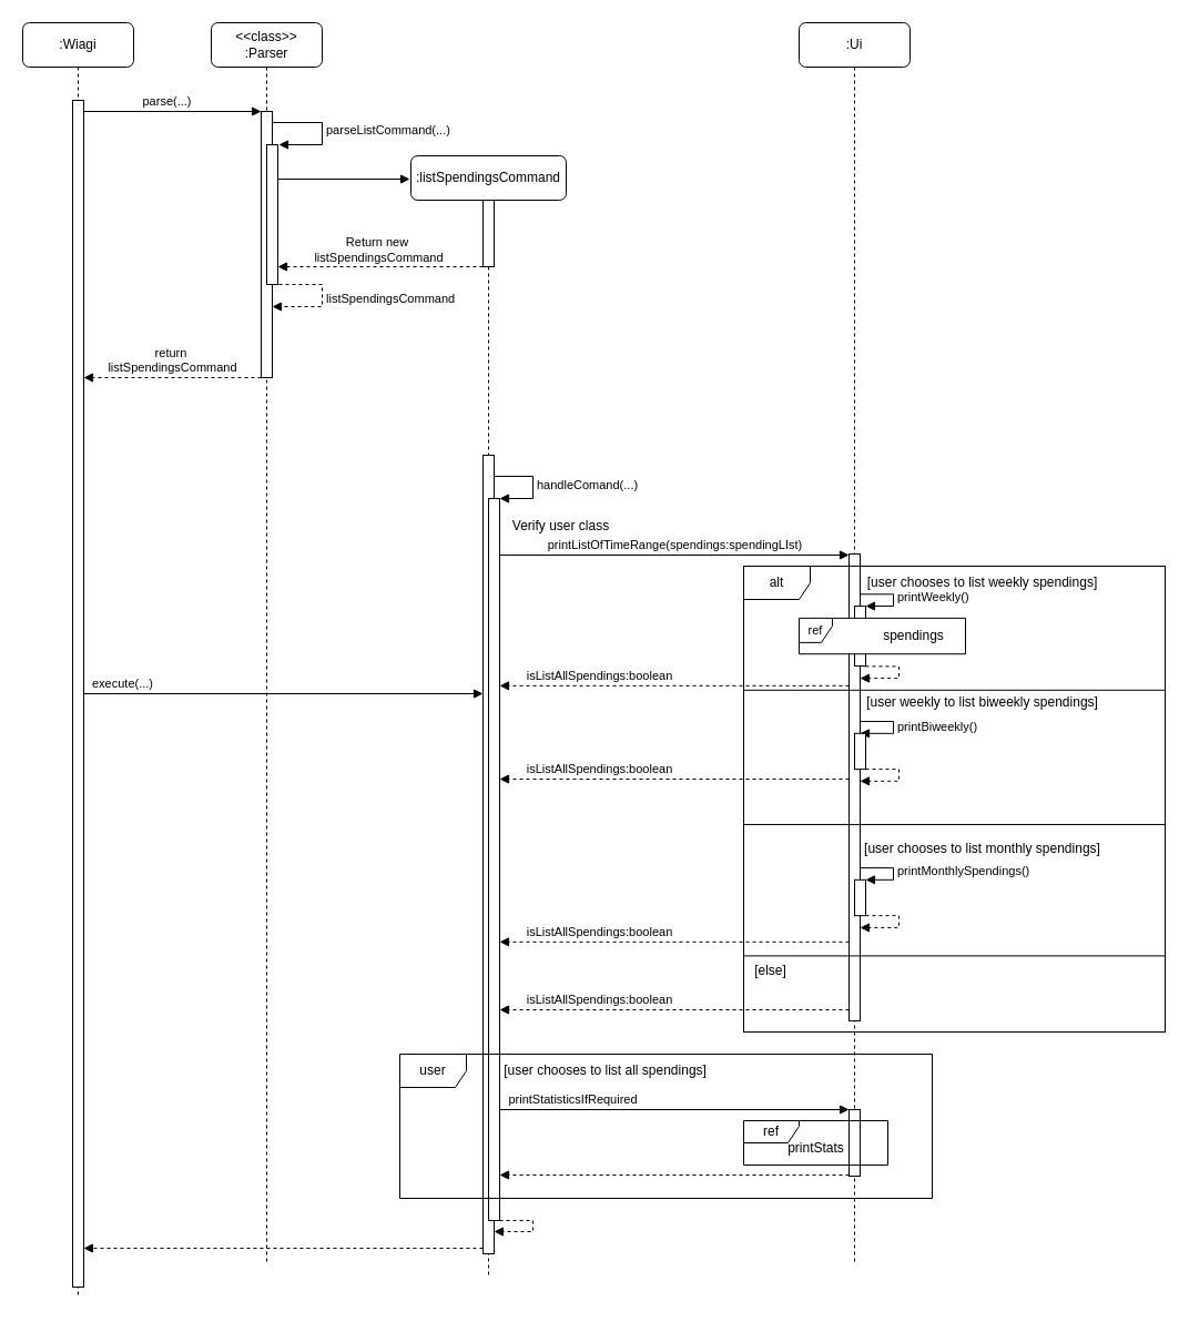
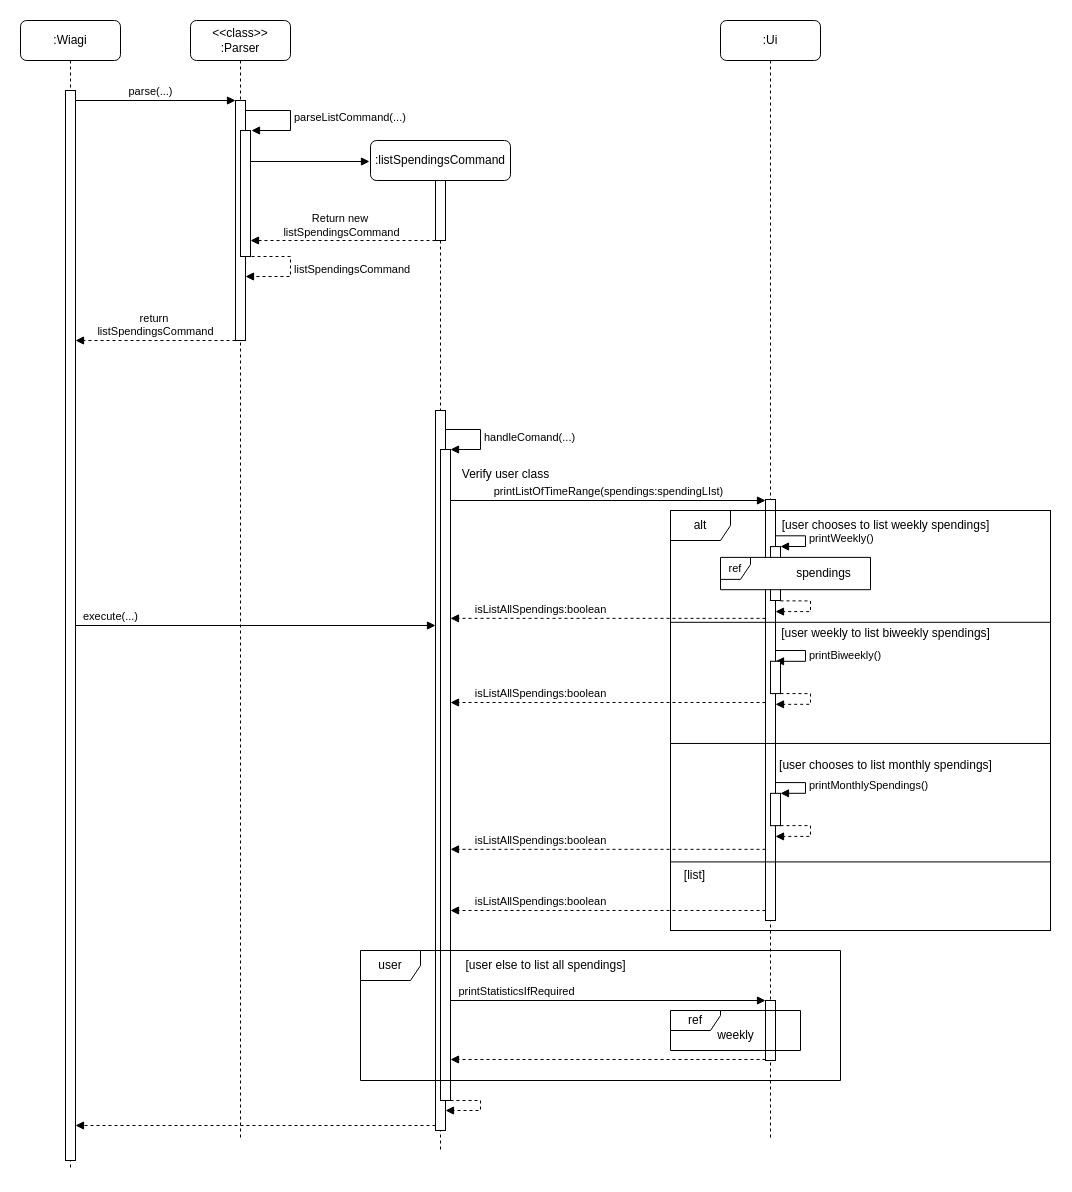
- <mxCell id="46" value="[else]" style="text;html=1;align=center;verticalAlign=middle;resizable=0;points=[];autosize=1;strokeColor=none;fillColor=none;" parent="27" vertex="1"><mxGeometry x="-1" y="350" width="50" height="30" as="geometry" /></mxCell>
+ <mxCell id="46" value="[list]" style="text;html=1;align=center;verticalAlign=middle;resizable=0;points=[];autosize=1;strokeColor=none;fillColor=none;" parent="27" vertex="1"><mxGeometry x="-1" y="350" width="50" height="30" as="geometry" /></mxCell>
- <mxCell id="53" value="[user chooses to list all spendings]" style="text;html=1;align=center;verticalAlign=middle;resizable=0;points=[];autosize=1;strokeColor=none;fillColor=none;" parent="1" vertex="1"><mxGeometry x="440" y="950" width="210" height="30" as="geometry" /></mxCell>
+ <mxCell id="53" value="[user else to list all spendings]" style="text;html=1;align=center;verticalAlign=middle;resizable=0;points=[];autosize=1;strokeColor=none;fillColor=none;" parent="1" vertex="1"><mxGeometry x="440" y="950" width="210" height="30" as="geometry" /></mxCell>
- <mxCell id="56" value="printStats" style="text;html=1;align=center;verticalAlign=middle;resizable=0;points=[];autosize=1;strokeColor=none;fillColor=none;" parent="1" vertex="1"><mxGeometry x="700" y="1020" width="70" height="30" as="geometry" /></mxCell>
+ <mxCell id="56" value="weekly" style="text;html=1;align=center;verticalAlign=middle;resizable=0;points=[];autosize=1;strokeColor=none;fillColor=none;" parent="1" vertex="1"><mxGeometry x="700" y="1020" width="70" height="30" as="geometry" /></mxCell>
